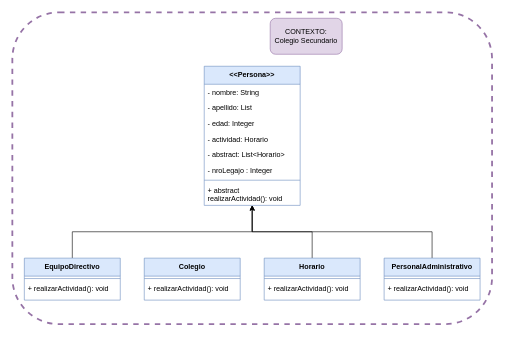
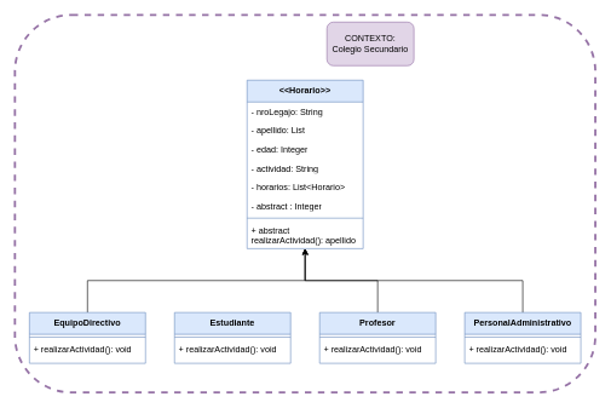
- <mxCell id="2" value="&amp;lt;&amp;lt;Persona&amp;gt;&amp;gt;" style="swimlane;fontStyle=1;align=center;verticalAlign=top;childLayout=stackLayout;horizontal=1;startSize=30;horizontalStack=0;resizeParent=1;resizeParentMax=0;resizeLast=0;collapsible=1;marginBottom=0;whiteSpace=wrap;html=1;fillColor=#dae8fc;strokeColor=#6c8ebf;" parent="1" vertex="1"><mxGeometry x="340" y="110" width="160" height="232" as="geometry" /></mxCell>
+ <mxCell id="2" value="&amp;lt;&amp;lt;Horario&amp;gt;&amp;gt;" style="swimlane;fontStyle=1;align=center;verticalAlign=top;childLayout=stackLayout;horizontal=1;startSize=30;horizontalStack=0;resizeParent=1;resizeParentMax=0;resizeLast=0;collapsible=1;marginBottom=0;whiteSpace=wrap;html=1;fillColor=#dae8fc;strokeColor=#6c8ebf;" parent="1" vertex="1"><mxGeometry x="340" y="110" width="160" height="232" as="geometry" /></mxCell>
- <mxCell id="3" value="- nombre: String" style="text;strokeColor=none;fillColor=none;align=left;verticalAlign=top;spacingLeft=4;spacingRight=4;overflow=hidden;rotatable=0;points=[[0,0.5],[1,0.5]];portConstraint=eastwest;whiteSpace=wrap;html=1;" parent="2" vertex="1"><mxGeometry y="30" width="160" height="26" as="geometry" /></mxCell>
+ <mxCell id="3" value="- nroLegajo: String" style="text;strokeColor=none;fillColor=none;align=left;verticalAlign=top;spacingLeft=4;spacingRight=4;overflow=hidden;rotatable=0;points=[[0,0.5],[1,0.5]];portConstraint=eastwest;whiteSpace=wrap;html=1;" parent="2" vertex="1"><mxGeometry y="30" width="160" height="26" as="geometry" /></mxCell>
- <mxCell id="6" value="- actividad: Horario" style="text;strokeColor=none;fillColor=none;align=left;verticalAlign=top;spacingLeft=4;spacingRight=4;overflow=hidden;rotatable=0;points=[[0,0.5],[1,0.5]];portConstraint=eastwest;whiteSpace=wrap;html=1;" parent="2" vertex="1"><mxGeometry y="108" width="160" height="26" as="geometry" /></mxCell>
+ <mxCell id="6" value="- actividad: String" style="text;strokeColor=none;fillColor=none;align=left;verticalAlign=top;spacingLeft=4;spacingRight=4;overflow=hidden;rotatable=0;points=[[0,0.5],[1,0.5]];portConstraint=eastwest;whiteSpace=wrap;html=1;" parent="2" vertex="1"><mxGeometry y="108" width="160" height="26" as="geometry" /></mxCell>
- <mxCell id="7" value="- abstract: List&amp;lt;Horario&amp;gt;" style="text;strokeColor=none;fillColor=none;align=left;verticalAlign=top;spacingLeft=4;spacingRight=4;overflow=hidden;rotatable=0;points=[[0,0.5],[1,0.5]];portConstraint=eastwest;whiteSpace=wrap;html=1;" vertex="1" parent="2"><mxGeometry y="134" width="160" height="26" as="geometry" /></mxCell>
+ <mxCell id="7" value="- horarios: List&amp;lt;Horario&amp;gt;" style="text;strokeColor=none;fillColor=none;align=left;verticalAlign=top;spacingLeft=4;spacingRight=4;overflow=hidden;rotatable=0;points=[[0,0.5],[1,0.5]];portConstraint=eastwest;whiteSpace=wrap;html=1;" vertex="1" parent="2"><mxGeometry y="134" width="160" height="26" as="geometry" /></mxCell>
- <mxCell id="8" value="- nroLegajo : Integer" style="text;strokeColor=none;fillColor=none;align=left;verticalAlign=top;spacingLeft=4;spacingRight=4;overflow=hidden;rotatable=0;points=[[0,0.5],[1,0.5]];portConstraint=eastwest;whiteSpace=wrap;html=1;" vertex="1" parent="2"><mxGeometry y="160" width="160" height="26" as="geometry" /></mxCell>
+ <mxCell id="8" value="- abstract : Integer" style="text;strokeColor=none;fillColor=none;align=left;verticalAlign=top;spacingLeft=4;spacingRight=4;overflow=hidden;rotatable=0;points=[[0,0.5],[1,0.5]];portConstraint=eastwest;whiteSpace=wrap;html=1;" vertex="1" parent="2"><mxGeometry y="160" width="160" height="26" as="geometry" /></mxCell>
- <mxCell id="10" value="+ abstract realizarActividad(): void" style="text;strokeColor=none;fillColor=none;align=left;verticalAlign=top;spacingLeft=4;spacingRight=4;overflow=hidden;rotatable=0;points=[[0,0.5],[1,0.5]];portConstraint=eastwest;whiteSpace=wrap;html=1;" parent="2" vertex="1"><mxGeometry y="194" width="160" height="38" as="geometry" /></mxCell>
+ <mxCell id="10" value="+ abstract realizarActividad(): apellido" style="text;strokeColor=none;fillColor=none;align=left;verticalAlign=top;spacingLeft=4;spacingRight=4;overflow=hidden;rotatable=0;points=[[0,0.5],[1,0.5]];portConstraint=eastwest;whiteSpace=wrap;html=1;" parent="2" vertex="1"><mxGeometry y="194" width="160" height="38" as="geometry" /></mxCell>
- <mxCell id="20" value="Colegio" style="swimlane;fontStyle=1;align=center;verticalAlign=top;childLayout=stackLayout;horizontal=1;startSize=30;horizontalStack=0;resizeParent=1;resizeParentMax=0;resizeLast=0;collapsible=1;marginBottom=0;whiteSpace=wrap;html=1;fillColor=#dae8fc;strokeColor=#6c8ebf;" vertex="1" parent="1"><mxGeometry x="240" y="430" width="160" height="70" as="geometry" /></mxCell>
+ <mxCell id="20" value="Estudiante" style="swimlane;fontStyle=1;align=center;verticalAlign=top;childLayout=stackLayout;horizontal=1;startSize=30;horizontalStack=0;resizeParent=1;resizeParentMax=0;resizeLast=0;collapsible=1;marginBottom=0;whiteSpace=wrap;html=1;fillColor=#dae8fc;strokeColor=#6c8ebf;" vertex="1" parent="1"><mxGeometry x="240" y="430" width="160" height="70" as="geometry" /></mxCell>
- <mxCell id="24" value="Horario" style="swimlane;fontStyle=1;align=center;verticalAlign=top;childLayout=stackLayout;horizontal=1;startSize=30;horizontalStack=0;resizeParent=1;resizeParentMax=0;resizeLast=0;collapsible=1;marginBottom=0;whiteSpace=wrap;html=1;fillColor=#dae8fc;strokeColor=#6c8ebf;" vertex="1" parent="1"><mxGeometry x="440" y="430" width="160" height="70" as="geometry" /></mxCell>
+ <mxCell id="24" value="Profesor" style="swimlane;fontStyle=1;align=center;verticalAlign=top;childLayout=stackLayout;horizontal=1;startSize=30;horizontalStack=0;resizeParent=1;resizeParentMax=0;resizeLast=0;collapsible=1;marginBottom=0;whiteSpace=wrap;html=1;fillColor=#dae8fc;strokeColor=#6c8ebf;" vertex="1" parent="1"><mxGeometry x="440" y="430" width="160" height="70" as="geometry" /></mxCell>
